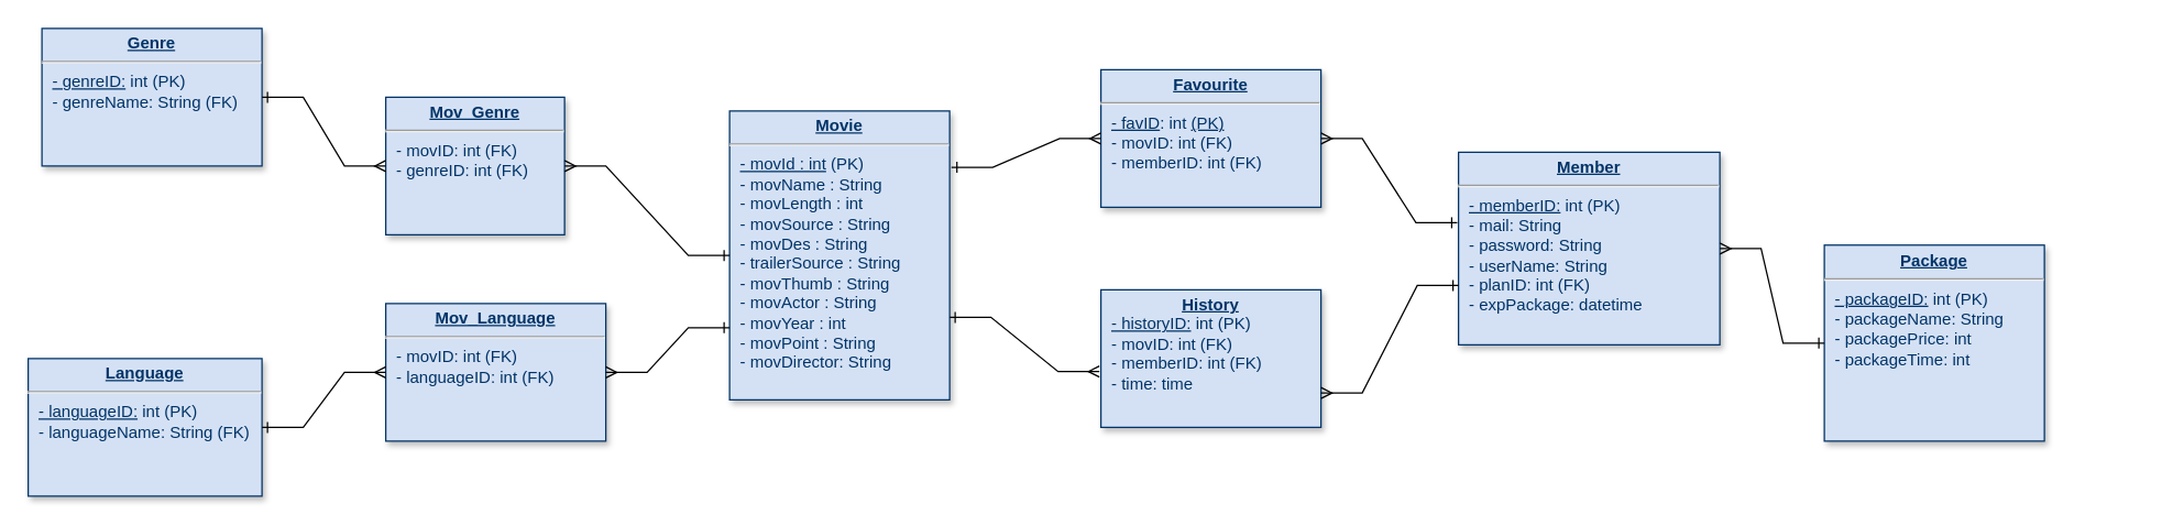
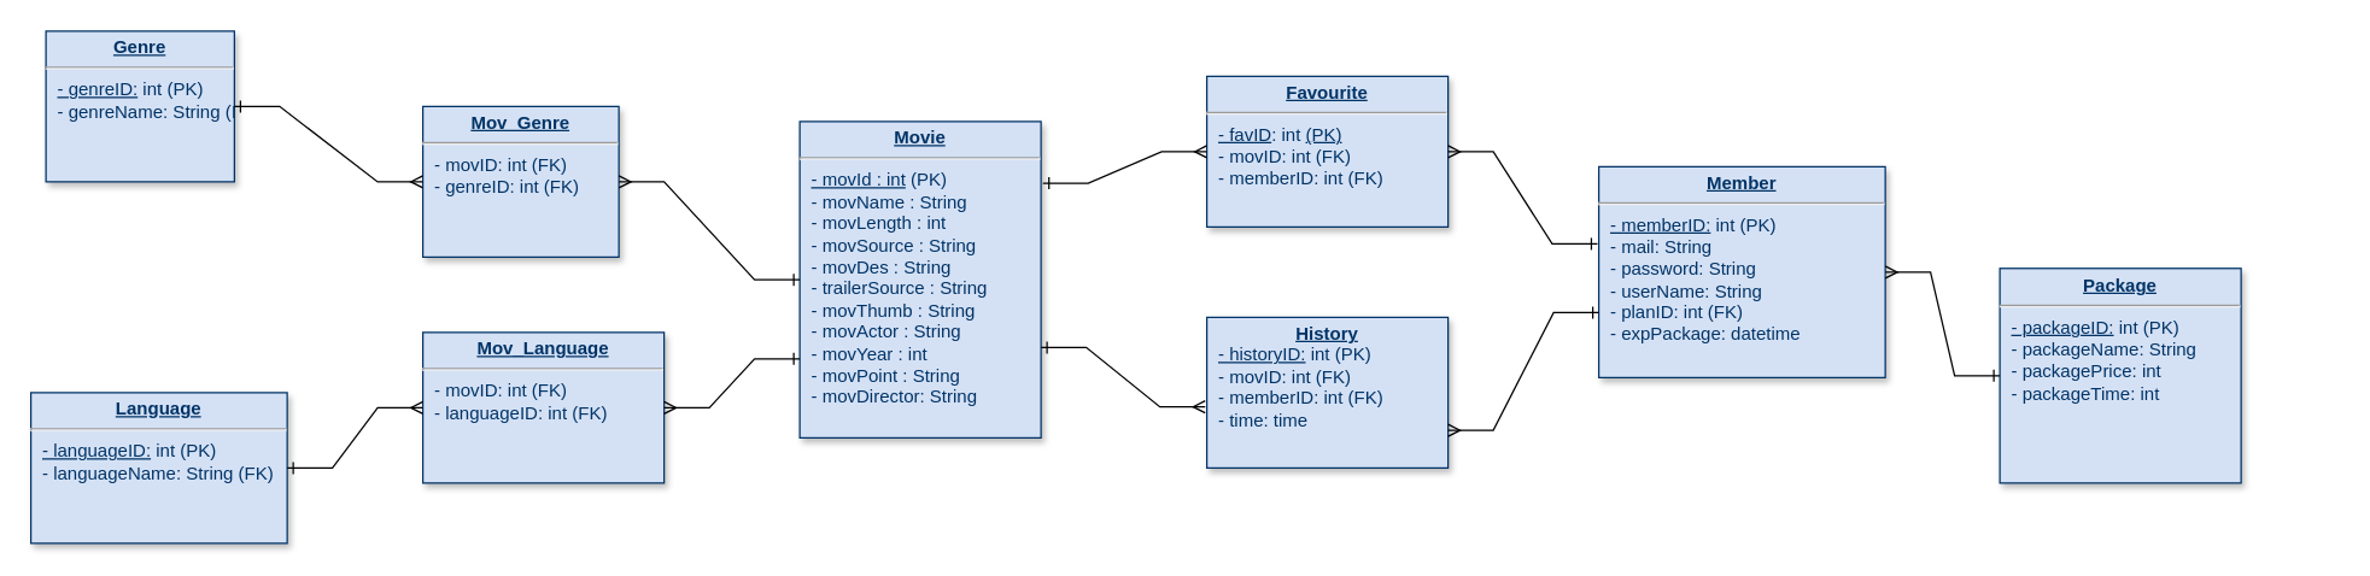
- <mxCell id="13" value="&lt;p style=&quot;margin: 0px; margin-top: 4px; text-align: center; text-decoration: underline;&quot;&gt;&lt;b&gt;Genre&lt;/b&gt;&lt;/p&gt;&lt;hr&gt;&lt;p style=&quot;margin: 0px; margin-left: 8px;&quot;&gt;&lt;u style=&quot;background-color: initial;&quot;&gt;- genreID:&lt;/u&gt;&lt;span style=&quot;background-color: initial;&quot;&gt;&amp;nbsp;int&lt;/span&gt;&lt;span style=&quot;background-color: initial;&quot;&gt; (PK)&lt;/span&gt;&lt;br&gt;&lt;/p&gt;&lt;p style=&quot;margin: 0px; margin-left: 8px;&quot;&gt;- genreName: String (FK)&amp;nbsp;&lt;/p&gt;" style="verticalAlign=top;align=left;overflow=fill;fontSize=12;fontFamily=Helvetica;html=1;strokeColor=#003366;shadow=1;fillColor=#D4E1F5;fontColor=#003366" parent="1" vertex="1"><mxGeometry x="30" y="20" width="160" height="100" as="geometry" /></mxCell>
+ <mxCell id="13" value="&lt;p style=&quot;margin: 0px; margin-top: 4px; text-align: center; text-decoration: underline;&quot;&gt;&lt;b&gt;Genre&lt;/b&gt;&lt;/p&gt;&lt;hr&gt;&lt;p style=&quot;margin: 0px; margin-left: 8px;&quot;&gt;&lt;u style=&quot;background-color: initial;&quot;&gt;- genreID:&lt;/u&gt;&lt;span style=&quot;background-color: initial;&quot;&gt;&amp;nbsp;int&lt;/span&gt;&lt;span style=&quot;background-color: initial;&quot;&gt; (PK)&lt;/span&gt;&lt;br&gt;&lt;/p&gt;&lt;p style=&quot;margin: 0px; margin-left: 8px;&quot;&gt;- genreName: String (FK)&amp;nbsp;&lt;/p&gt;" style="verticalAlign=top;align=left;overflow=fill;fontSize=12;fontFamily=Helvetica;html=1;strokeColor=#003366;shadow=1;fillColor=#D4E1F5;fontColor=#003366" parent="1" vertex="1"><mxGeometry x="30" y="20" width="125" height="100" as="geometry" /></mxCell>
